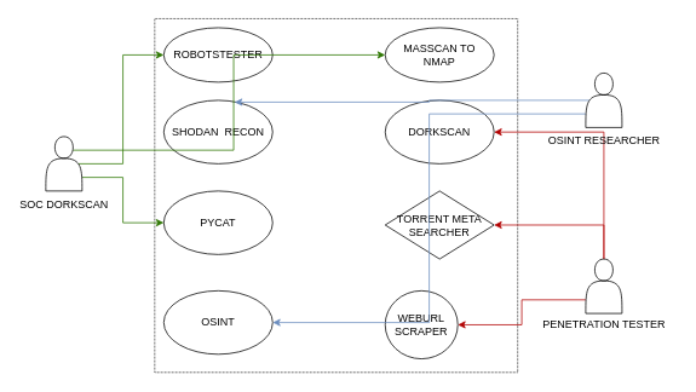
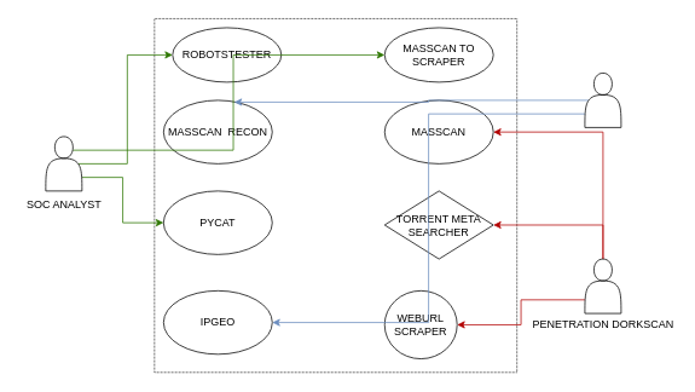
- <mxCell id="3" value="ROBOTSTESTER" style="ellipse;whiteSpace=wrap;html=1;" vertex="1" parent="1"><mxGeometry x="180" y="30" width="120" height="60" as="geometry" /></mxCell>
+ <mxCell id="3" value="ROBOTSTESTER" style="ellipse;whiteSpace=wrap;html=1;" vertex="1" parent="1"><mxGeometry x="190" y="30" width="120" height="60" as="geometry" /></mxCell>
- <mxCell id="4" value="&lt;div&gt;MASSCAN TO&lt;/div&gt;&lt;div&gt;NMAP&lt;br&gt;&lt;/div&gt;" style="ellipse;whiteSpace=wrap;html=1;" vertex="1" parent="1"><mxGeometry x="424" y="30" width="120" height="60" as="geometry" /></mxCell>
+ <mxCell id="4" value="&lt;div&gt;MASSCAN TO&lt;/div&gt;&lt;div&gt;SCRAPER&lt;br&gt;&lt;/div&gt;" style="ellipse;whiteSpace=wrap;html=1;" vertex="1" parent="1"><mxGeometry x="424" y="30" width="120" height="60" as="geometry" /></mxCell>
- <mxCell id="5" value="SHODAN&amp;nbsp; RECON" style="ellipse;whiteSpace=wrap;html=1;" vertex="1" parent="1"><mxGeometry x="180" y="110" width="120" height="70" as="geometry" /></mxCell>
+ <mxCell id="5" value="MASSCAN&amp;nbsp; RECON" style="ellipse;whiteSpace=wrap;html=1;" vertex="1" parent="1"><mxGeometry x="180" y="110" width="120" height="70" as="geometry" /></mxCell>
- <mxCell id="6" value="DORKSCAN" style="ellipse;whiteSpace=wrap;html=1;" vertex="1" parent="1"><mxGeometry x="424" y="110" width="120" height="70" as="geometry" /></mxCell>
+ <mxCell id="6" value="MASSCAN" style="ellipse;whiteSpace=wrap;html=1;" vertex="1" parent="1"><mxGeometry x="424" y="110" width="120" height="70" as="geometry" /></mxCell>
- <mxCell id="24" value="&lt;div&gt;OSINT RESEARCHER&lt;br&gt;&lt;/div&gt;" style="text;html=1;resizable=0;autosize=1;align=center;verticalAlign=middle;points=[];fillColor=none;strokeColor=none;rounded=0;comic=0;" vertex="1" parent="1"><mxGeometry x="590" y="140" width="150" height="30" as="geometry" /></mxCell>
- <mxCell id="23" value="SOC DORKSCAN" style="text;html=1;resizable=0;autosize=1;align=center;verticalAlign=middle;points=[];fillColor=none;strokeColor=none;rounded=0;comic=0;" vertex="1" parent="1"><mxGeometry x="20" y="210" width="100" height="30" as="geometry" /></mxCell>
+ <mxCell id="23" value="SOC ANALYST" style="text;html=1;resizable=0;autosize=1;align=center;verticalAlign=middle;points=[];fillColor=none;strokeColor=none;rounded=0;comic=0;" vertex="1" parent="1"><mxGeometry x="20" y="210" width="100" height="30" as="geometry" /></mxCell>
- <mxCell id="9" value="OSINT" style="ellipse;whiteSpace=wrap;html=1;" vertex="1" parent="1"><mxGeometry x="180" y="320" width="120" height="70" as="geometry" /></mxCell>
+ <mxCell id="9" value="IPGEO" style="ellipse;whiteSpace=wrap;html=1;" vertex="1" parent="1"><mxGeometry x="180" y="320" width="120" height="70" as="geometry" /></mxCell>
- <mxCell id="25" value="PENETRATION TESTER" style="text;html=1;resizable=0;autosize=1;align=center;verticalAlign=middle;points=[];fillColor=none;strokeColor=none;rounded=0;comic=0;" vertex="1" parent="1"><mxGeometry x="585" y="342.5" width="160" height="30" as="geometry" /></mxCell>
+ <mxCell id="25" value="PENETRATION DORKSCAN" style="text;html=1;resizable=0;autosize=1;align=center;verticalAlign=middle;points=[];fillColor=none;strokeColor=none;rounded=0;comic=0;" vertex="1" parent="1"><mxGeometry x="585" y="342.5" width="160" height="30" as="geometry" /></mxCell>
